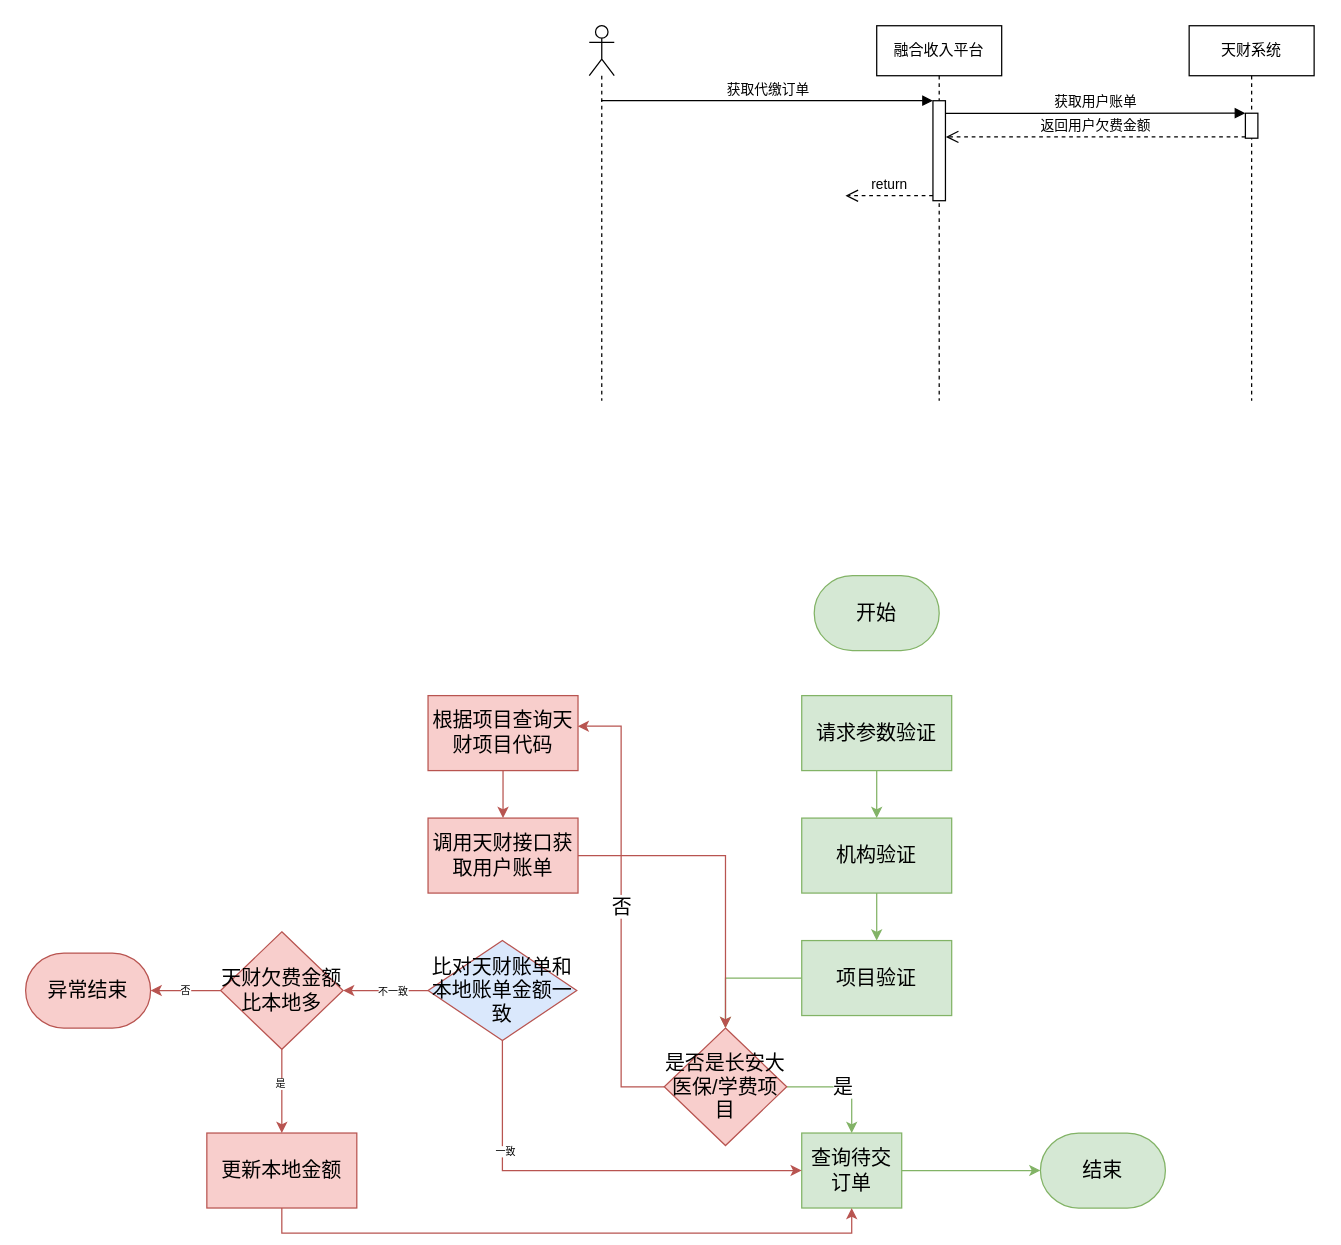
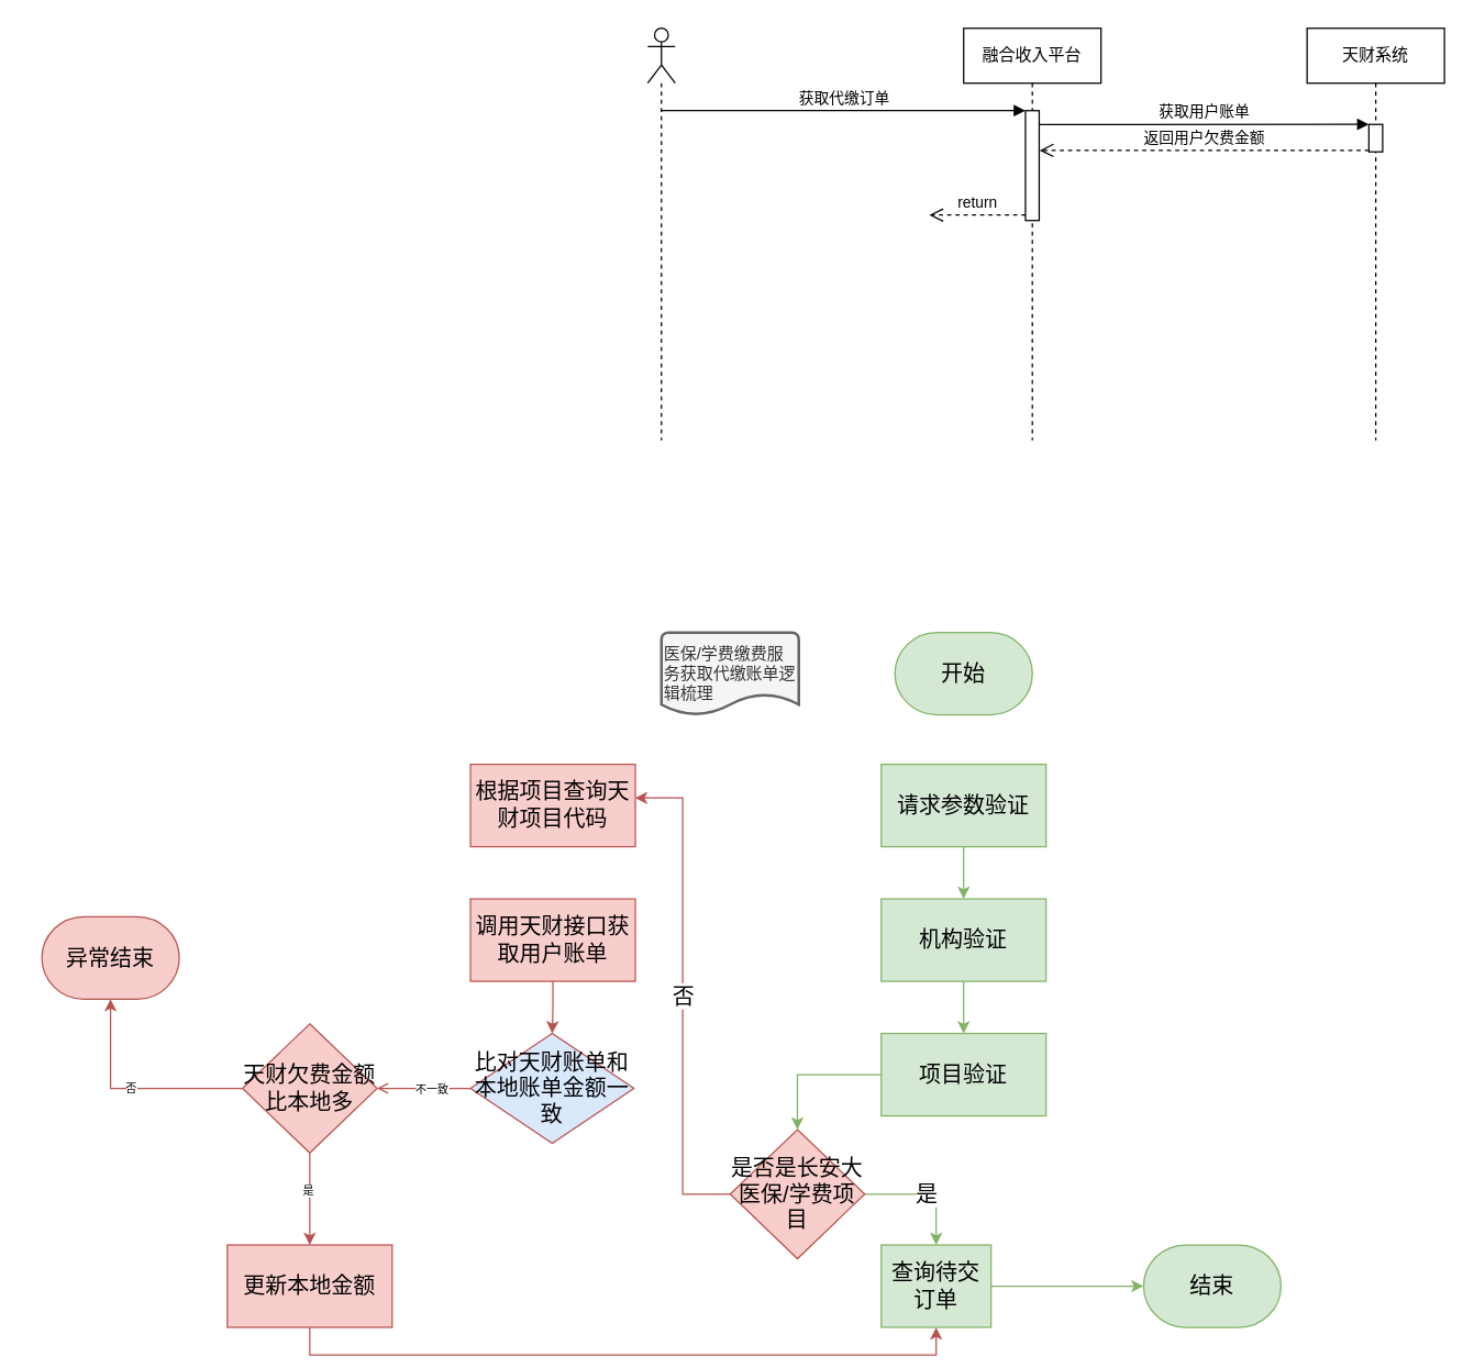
+ <mxCell id="12" value="医保/学费缴费服务获取代缴账单逻辑梳理" style="strokeWidth=2;html=1;shape=mxgraph.flowchart.document2;whiteSpace=wrap;size=0.25;align=left;fillColor=#f5f5f5;strokeColor=#666666;fontColor=#333333;" vertex="1" parent="1"><mxGeometry x="481" y="460" width="100" height="60" as="geometry" /></mxCell>
- <mxCell id="16" value="" style="edgeStyle=orthogonalEdgeStyle;rounded=0;orthogonalLoop=1;jettySize=auto;html=1;fontSize=16;fillColor=#f8cecc;strokeColor=#b85450;" edge="1" parent="1" source="17" target="28"><mxGeometry relative="1" as="geometry" /></mxCell>
- <mxCell id="27" value="" style="edgeStyle=orthogonalEdgeStyle;rounded=0;orthogonalLoop=1;jettySize=auto;html=1;fontSize=16;fillColor=#f8cecc;strokeColor=#b85450;" edge="1" parent="1" source="28" target="15"><mxGeometry relative="1" as="geometry" /></mxCell>
+ <mxCell id="27" value="" style="edgeStyle=orthogonalEdgeStyle;rounded=0;orthogonalLoop=1;jettySize=auto;html=1;fontSize=16;fillColor=#f8cecc;strokeColor=#b85450;" edge="1" parent="1" source="28" target="31"><mxGeometry relative="1" as="geometry" /></mxCell>
- <mxCell id="39" value="异常结束" style="strokeWidth=1;html=1;shape=mxgraph.flowchart.terminator;whiteSpace=wrap;fontSize=16;fillColor=#f8cecc;strokeColor=#b85450;" vertex="1" parent="1"><mxGeometry x="20" y="762" width="100" height="60" as="geometry" /></mxCell>
+ <mxCell id="39" value="异常结束" style="strokeWidth=1;html=1;shape=mxgraph.flowchart.terminator;whiteSpace=wrap;fontSize=16;fillColor=#f8cecc;strokeColor=#b85450;" vertex="1" parent="1"><mxGeometry x="30" y="667" width="100" height="60" as="geometry" /></mxCell>
- <mxCell id="29" value="" style="edgeStyle=orthogonalEdgeStyle;rounded=0;orthogonalLoop=1;jettySize=auto;html=1;fontSize=16;fillColor=#f8cecc;strokeColor=#b85450;entryX=1;entryY=0.5;entryDx=0;entryDy=0;" edge="1" parent="1" source="31" target="37"><mxGeometry relative="1" as="geometry"><mxPoint y="829" as="targetPoint" x="321" /></mxGeometry></mxCell>
+ <mxCell id="29" value="" style="edgeStyle=orthogonalEdgeStyle;rounded=0;orthogonalLoop=1;jettySize=auto;html=1;fontSize=16;fillColor=#f8cecc;strokeColor=#b85450;entryX=1;entryY=0.5;entryDx=0;entryDy=0;endArrow=open;" edge="1" parent="1" source="31" target="37"><mxGeometry relative="1" as="geometry"><mxPoint y="829" as="targetPoint" x="321" /></mxGeometry></mxCell>
- <mxCell id="32" value="" style="edgeStyle=orthogonalEdgeStyle;rounded=0;orthogonalLoop=1;jettySize=auto;html=1;fontSize=16;exitX=0.5;exitY=1;exitDx=0;exitDy=0;entryX=0;entryY=0.5;entryDx=0;entryDy=0;fillColor=#f8cecc;strokeColor=#b85450;" edge="1" parent="1" source="31" target="25"><mxGeometry relative="1" as="geometry"><mxPoint x="697" y="944" as="sourcePoint" /><mxPoint x="697" y="1041" as="targetPoint" /></mxGeometry></mxCell>
- <mxCell id="33" value="一致" style="edgeLabel;html=1;align=center;verticalAlign=middle;resizable=0;points=[];fontSize=8;" vertex="1" connectable="0" parent="32"><mxGeometry x="-0.488" y="2" relative="1" as="geometry"><mxPoint as="offset" /></mxGeometry></mxCell>
